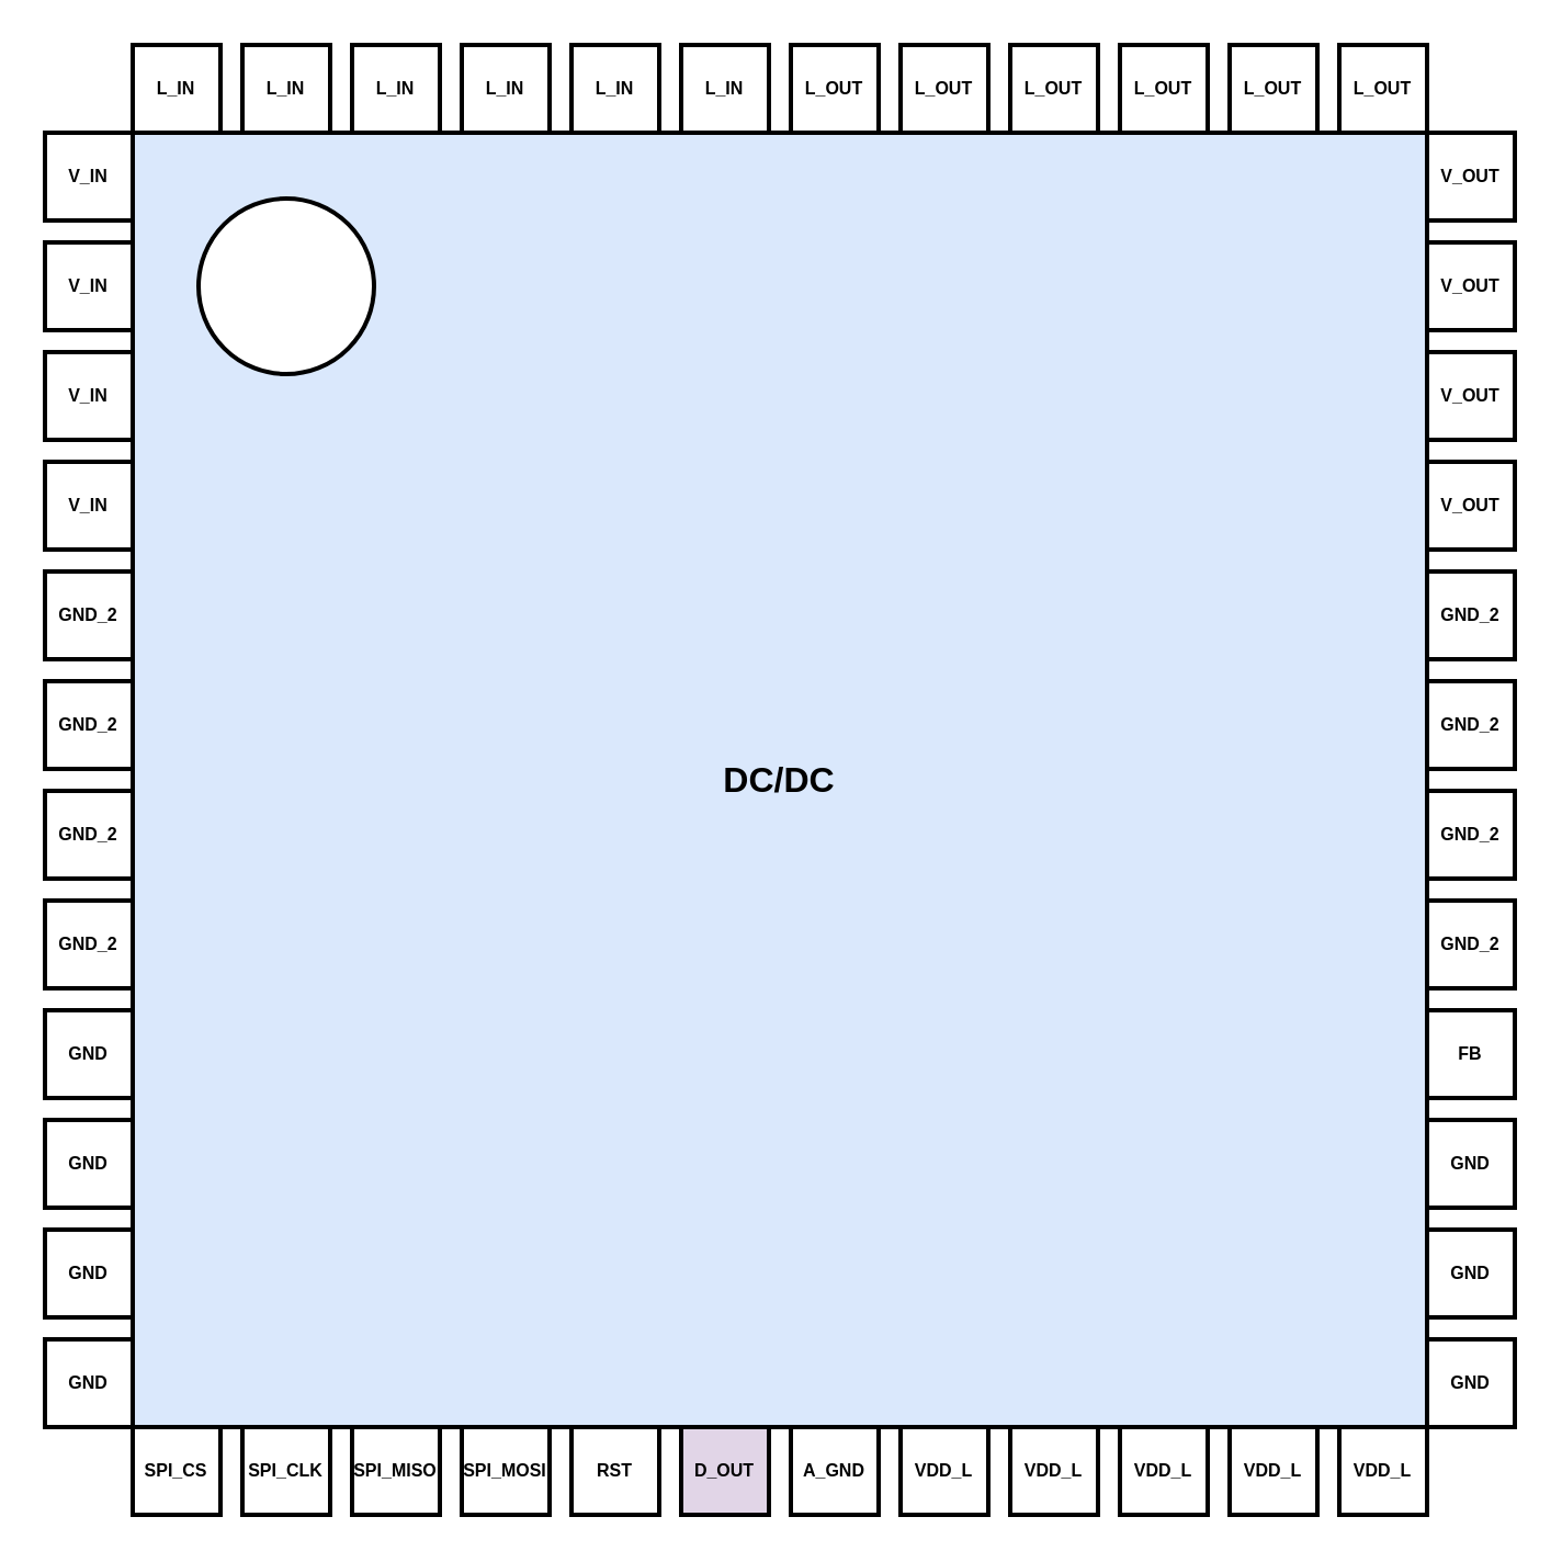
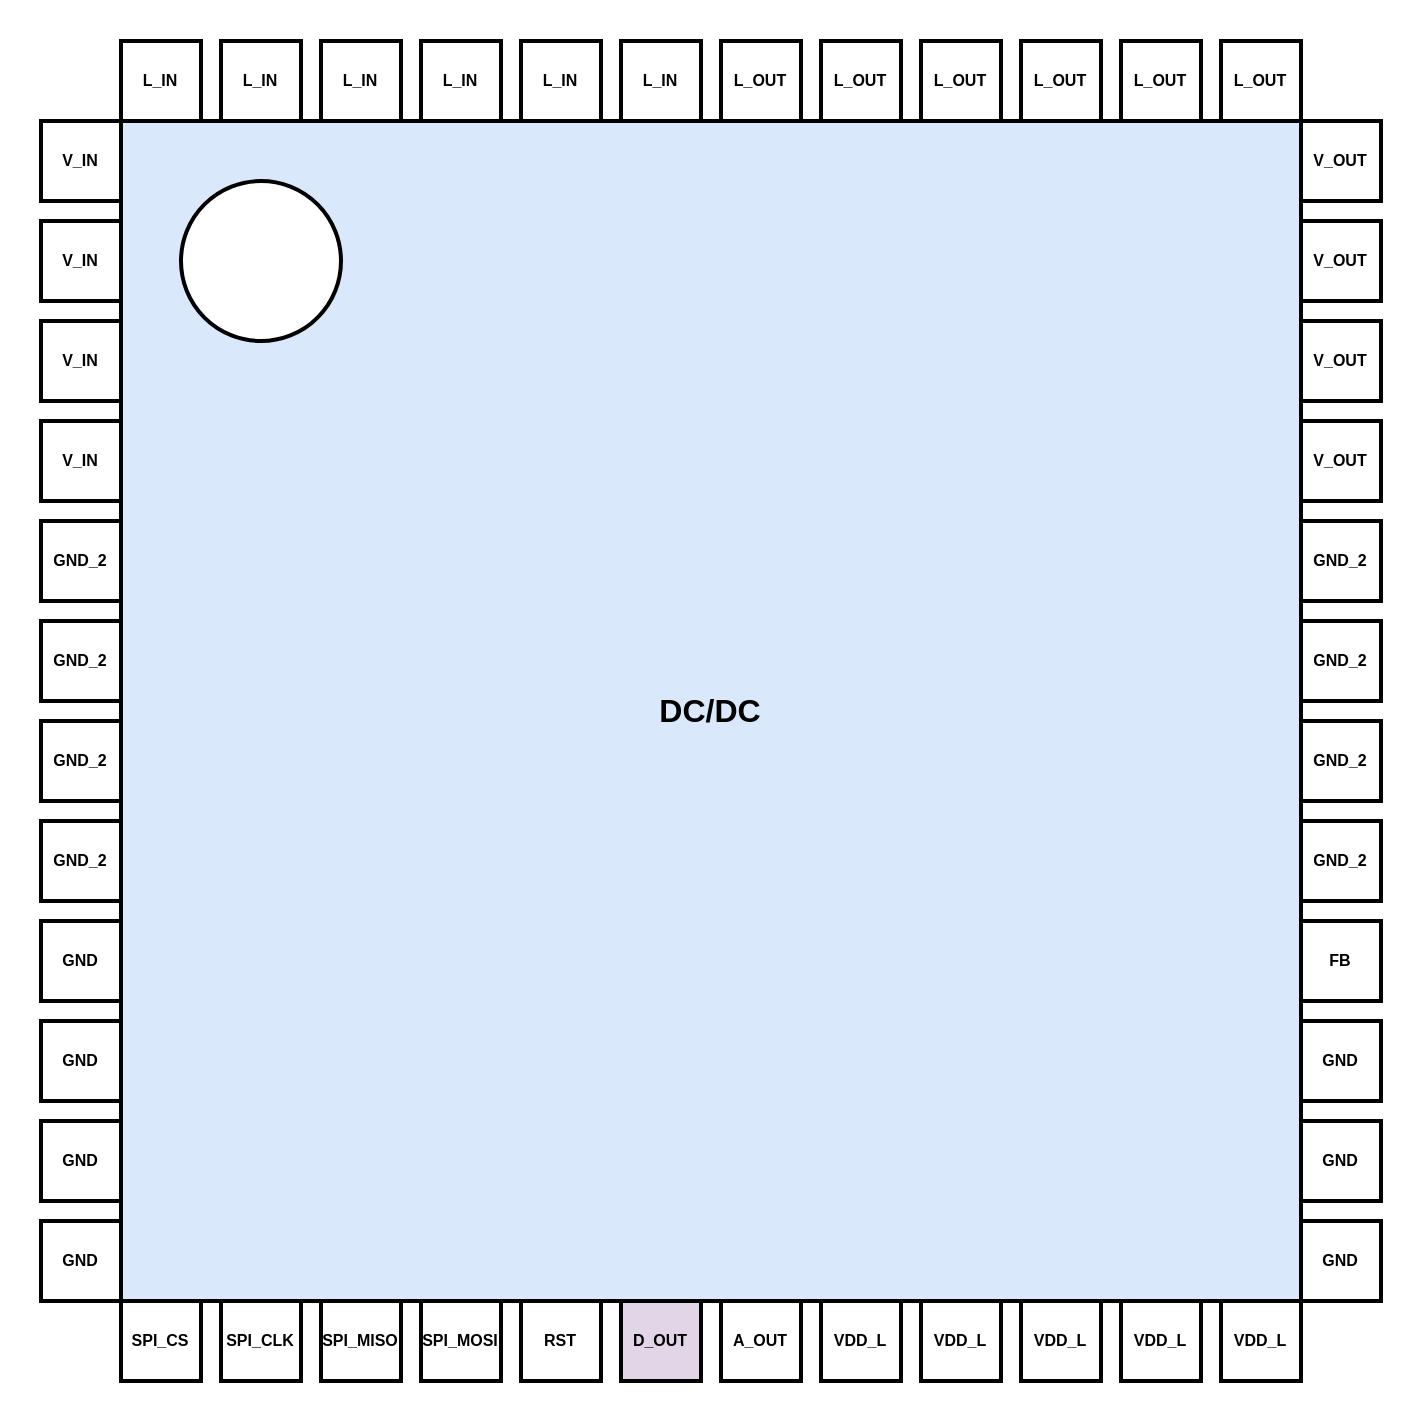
- <mxCell id="22" value="A_GND" style="whiteSpace=wrap;html=1;aspect=fixed;fontSize=8;fontStyle=1;strokeWidth=2;" parent="3" vertex="1"><mxGeometry x="300" width="40" height="40" as="geometry" /></mxCell>
+ <mxCell id="22" value="A_OUT" style="whiteSpace=wrap;html=1;aspect=fixed;fontSize=8;fontStyle=1;strokeWidth=2;" parent="3" vertex="1"><mxGeometry x="300" width="40" height="40" as="geometry" /></mxCell>
